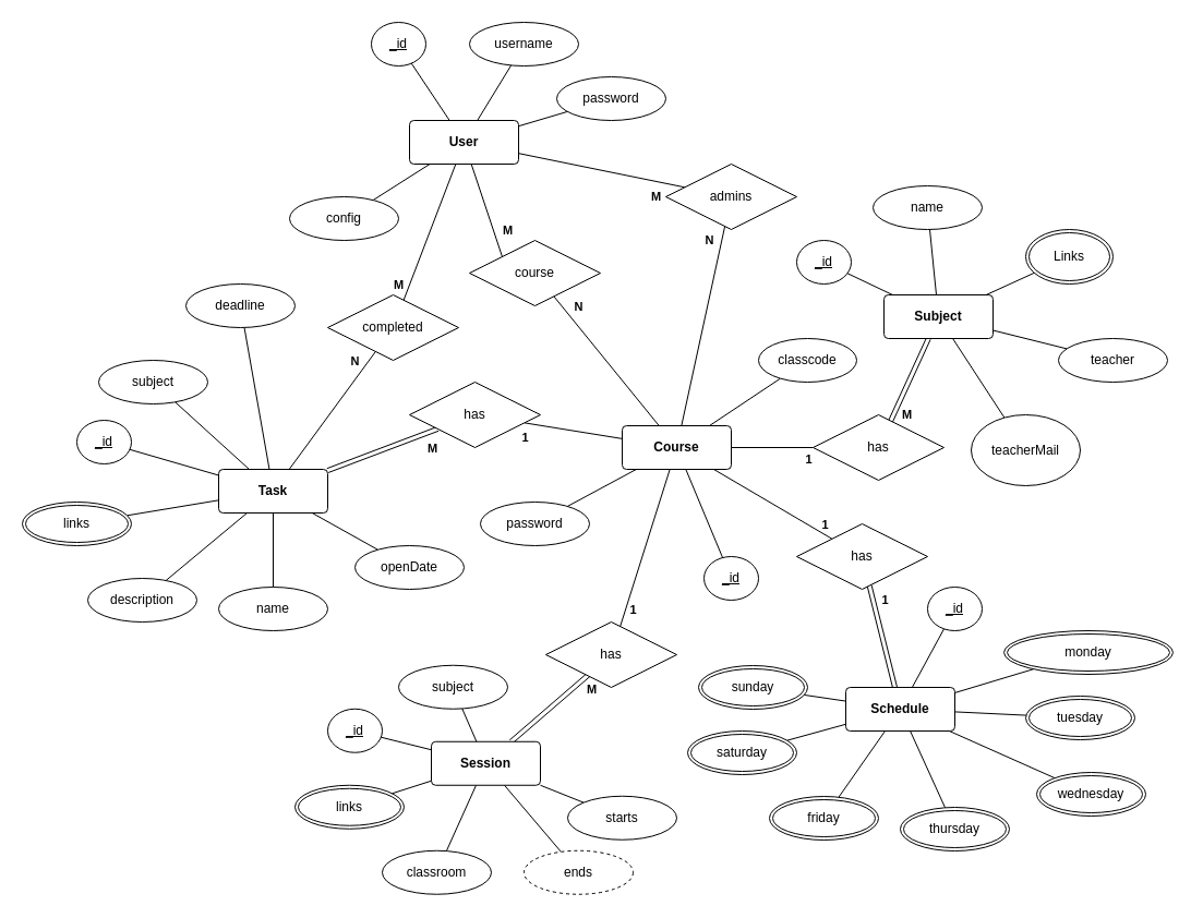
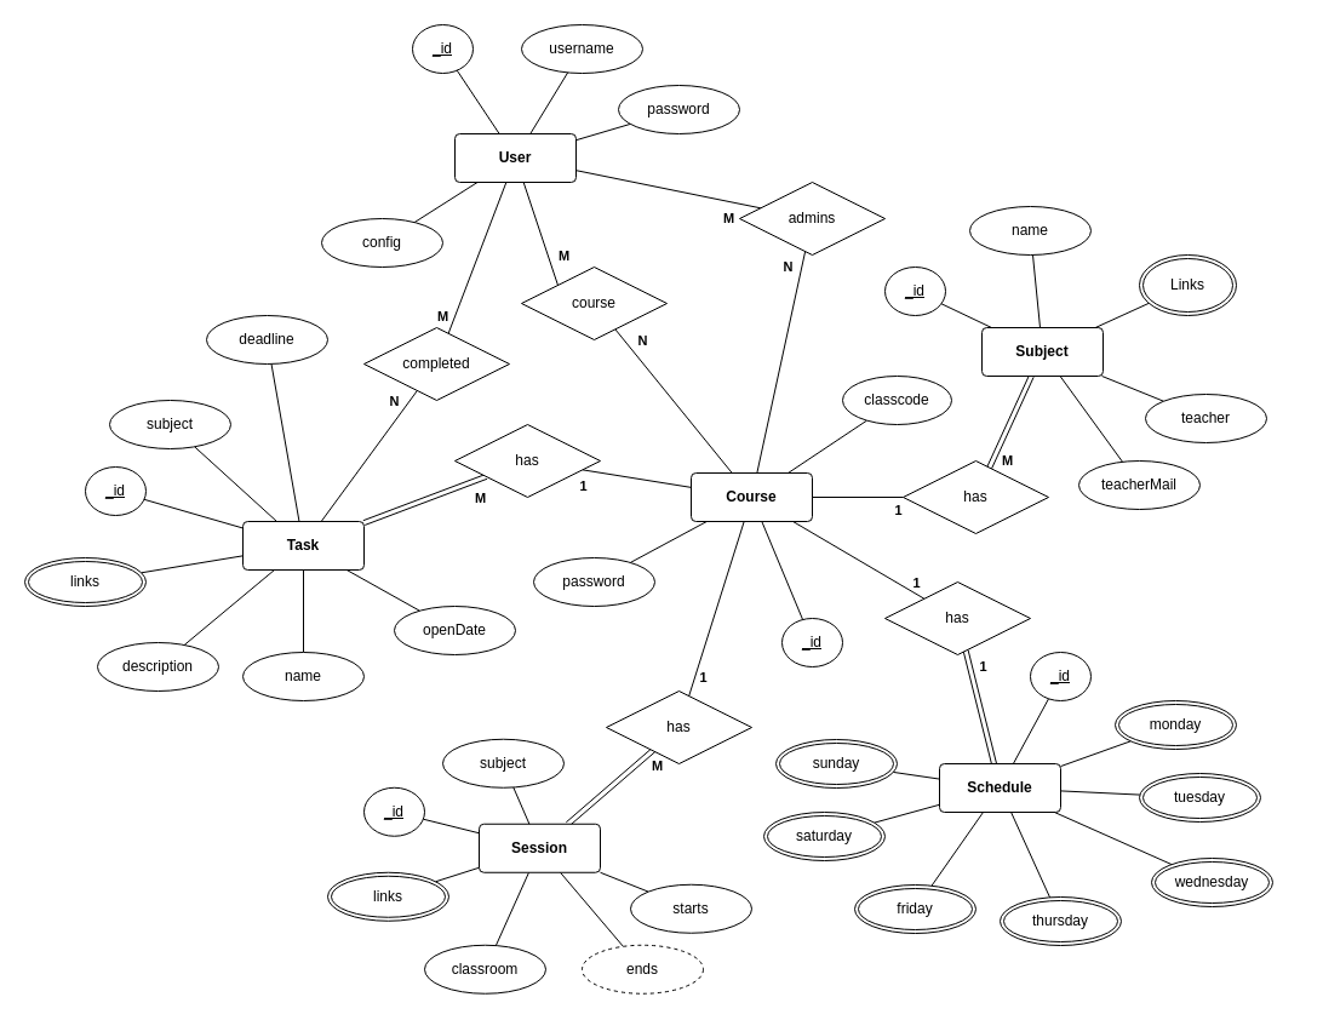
- <mxCell id="53" value="teacher" style="ellipse;whiteSpace=wrap;html=1;align=center;" parent="1" vertex="1"><mxGeometry x="970" y="310" width="100" height="40" as="geometry" /></mxCell>
+ <mxCell id="53" value="teacher" style="ellipse;whiteSpace=wrap;html=1;align=center;" parent="1" vertex="1"><mxGeometry x="945" y="325" width="100" height="40" as="geometry" /></mxCell>
- <mxCell id="55" value="teacherMail" style="ellipse;whiteSpace=wrap;html=1;align=center;" parent="1" vertex="1"><mxGeometry x="890" y="380" width="100" height="65" as="geometry" /></mxCell>
+ <mxCell id="55" value="teacherMail" style="ellipse;whiteSpace=wrap;html=1;align=center;" parent="1" vertex="1"><mxGeometry x="890" y="380" width="100" height="40" as="geometry" /></mxCell>
- <mxCell id="82" value="monday" style="ellipse;shape=doubleEllipse;margin=3;whiteSpace=wrap;html=1;align=center;" parent="1" vertex="1"><mxGeometry x="920" y="578" width="155" height="40" as="geometry" /></mxCell>
+ <mxCell id="82" value="monday" style="ellipse;shape=doubleEllipse;margin=3;whiteSpace=wrap;html=1;align=center;" parent="1" vertex="1"><mxGeometry x="920" y="578" width="100" height="40" as="geometry" /></mxCell>
